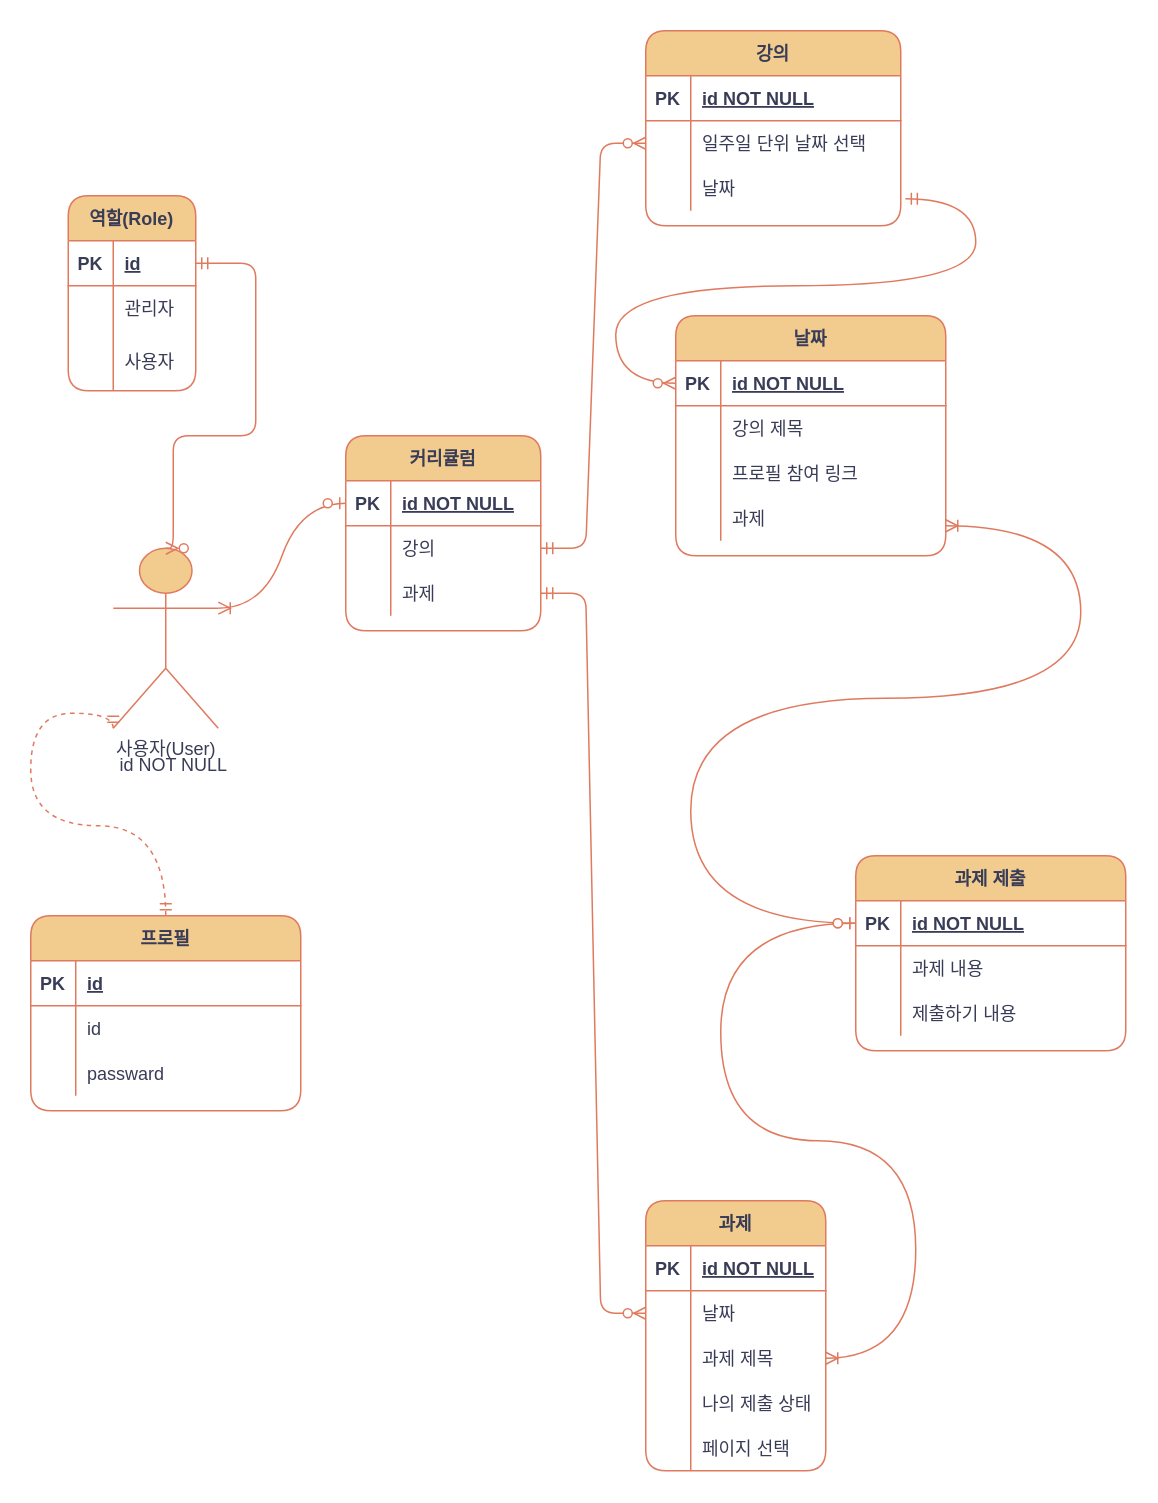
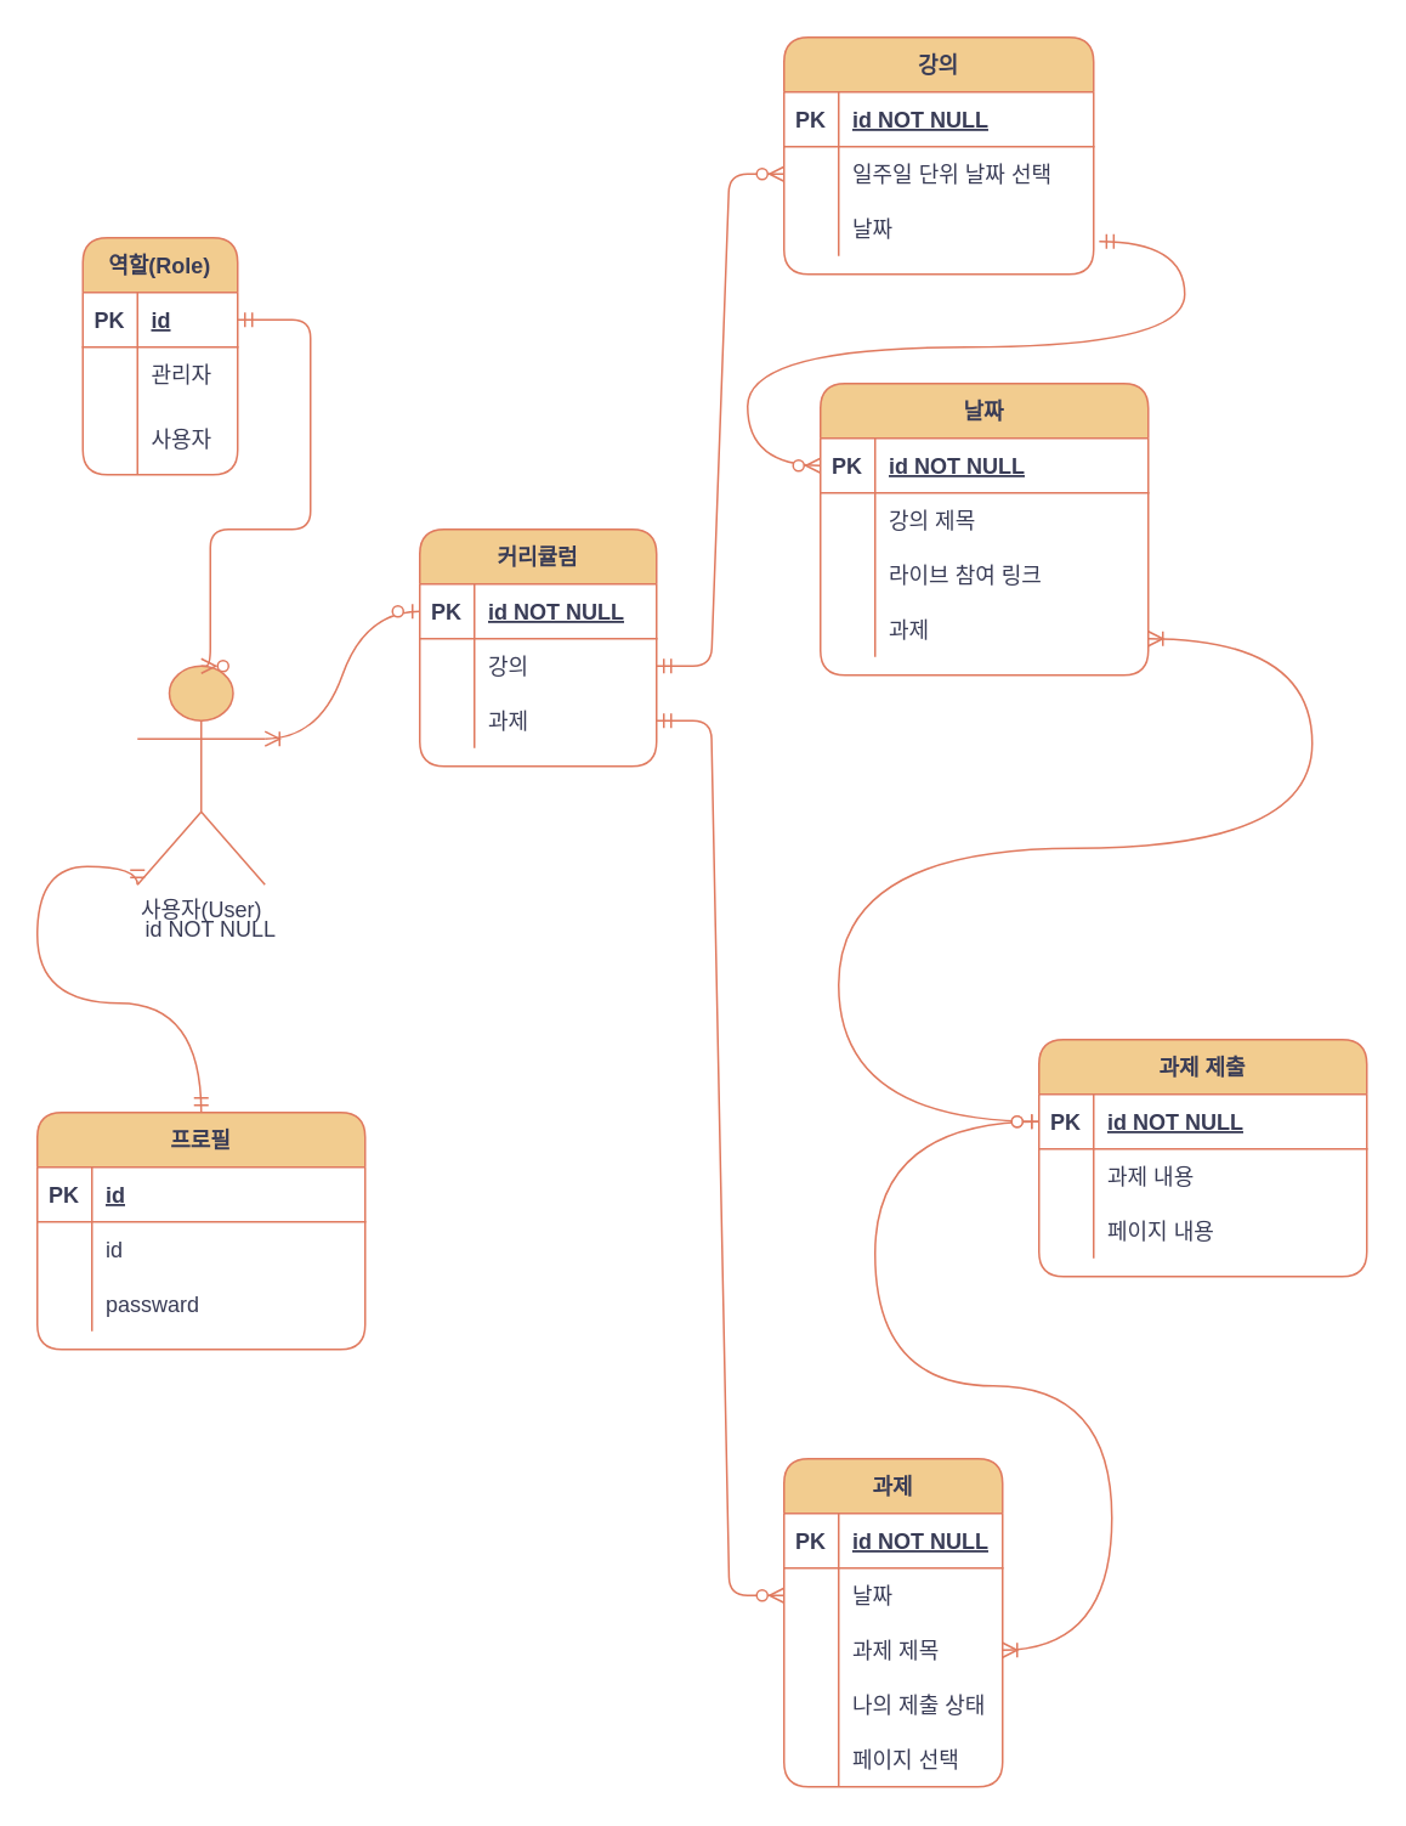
- <mxCell id="73" value="프로필 참여 링크" style="shape=partialRectangle;connectable=0;fillColor=none;top=0;left=0;bottom=0;right=0;align=left;spacingLeft=6;overflow=hidden;rounded=1;fontColor=#393C56;strokeColor=#E07A5F;" vertex="1" parent="71"><mxGeometry x="30" width="150" height="30" as="geometry"><mxRectangle width="150" height="30" as="alternateBounds" /></mxGeometry></mxCell>
+ <mxCell id="73" value="라이브 참여 링크" style="shape=partialRectangle;connectable=0;fillColor=none;top=0;left=0;bottom=0;right=0;align=left;spacingLeft=6;overflow=hidden;rounded=1;fontColor=#393C56;strokeColor=#E07A5F;" vertex="1" parent="71"><mxGeometry x="30" width="150" height="30" as="geometry"><mxRectangle width="150" height="30" as="alternateBounds" /></mxGeometry></mxCell>
- <mxCell id="88" value="" style="edgeStyle=orthogonalEdgeStyle;fontSize=12;html=1;endArrow=ERmandOne;startArrow=ERmandOne;rounded=1;fontColor=#393C56;strokeColor=#E07A5F;fillColor=#F2CC8F;exitX=0.5;exitY=0;exitDx=0;exitDy=0;entryX=0;entryY=1;entryDx=0;entryDy=0;entryPerimeter=0;curved=1;dashed=1;" edge="1" parent="1" source="78" target="2"><mxGeometry width="100" height="100" relative="1" as="geometry"><mxPoint x="160" y="595" as="sourcePoint" /><mxPoint x="260" y="495" as="targetPoint" /><Array as="points"><mxPoint x="110" y="550" /><mxPoint x="20" y="550" /><mxPoint x="20" y="475" /></Array></mxGeometry></mxCell>
+ <mxCell id="88" value="" style="edgeStyle=orthogonalEdgeStyle;fontSize=12;html=1;endArrow=ERmandOne;startArrow=ERmandOne;rounded=1;fontColor=#393C56;strokeColor=#E07A5F;fillColor=#F2CC8F;exitX=0.5;exitY=0;exitDx=0;exitDy=0;entryX=0;entryY=1;entryDx=0;entryDy=0;entryPerimeter=0;curved=1;" edge="1" parent="1" source="78" target="2"><mxGeometry width="100" height="100" relative="1" as="geometry"><mxPoint x="160" y="595" as="sourcePoint" /><mxPoint x="260" y="495" as="targetPoint" /><Array as="points"><mxPoint x="110" y="550" /><mxPoint x="20" y="550" /><mxPoint x="20" y="475" /></Array></mxGeometry></mxCell>
- <mxCell id="62" value="제출하기 내용" style="shape=partialRectangle;connectable=0;fillColor=none;top=0;left=0;bottom=0;right=0;align=left;spacingLeft=6;overflow=hidden;rounded=1;fontColor=#393C56;strokeColor=#E07A5F;" vertex="1" parent="60"><mxGeometry x="30" width="150" height="30" as="geometry"><mxRectangle width="150" height="30" as="alternateBounds" /></mxGeometry></mxCell>
+ <mxCell id="62" value="페이지 내용" style="shape=partialRectangle;connectable=0;fillColor=none;top=0;left=0;bottom=0;right=0;align=left;spacingLeft=6;overflow=hidden;rounded=1;fontColor=#393C56;strokeColor=#E07A5F;" vertex="1" parent="60"><mxGeometry x="30" width="150" height="30" as="geometry"><mxRectangle width="150" height="30" as="alternateBounds" /></mxGeometry></mxCell>
